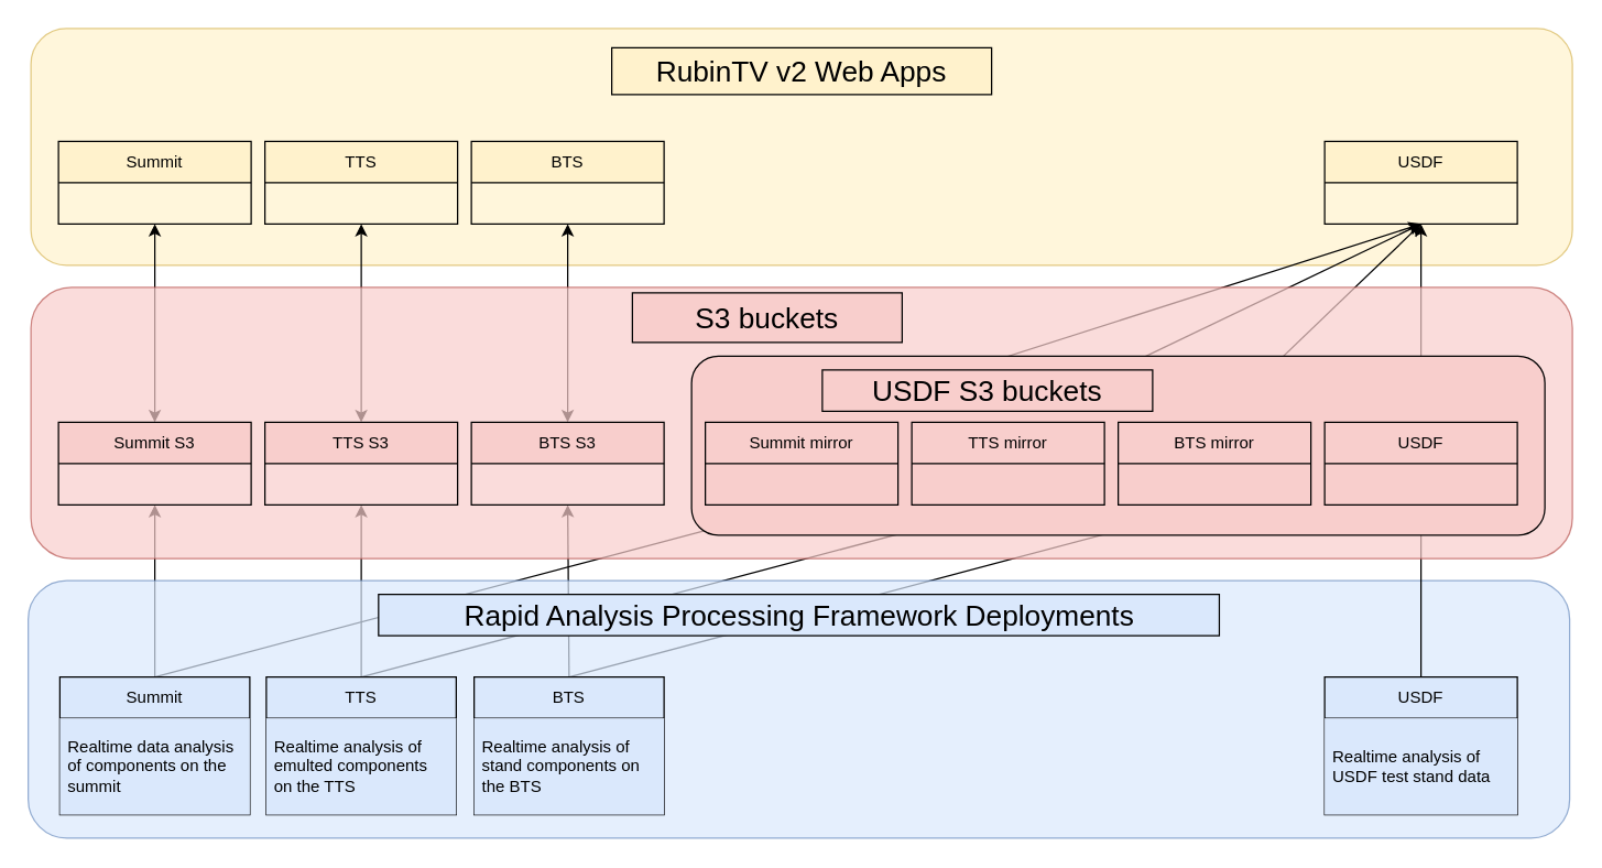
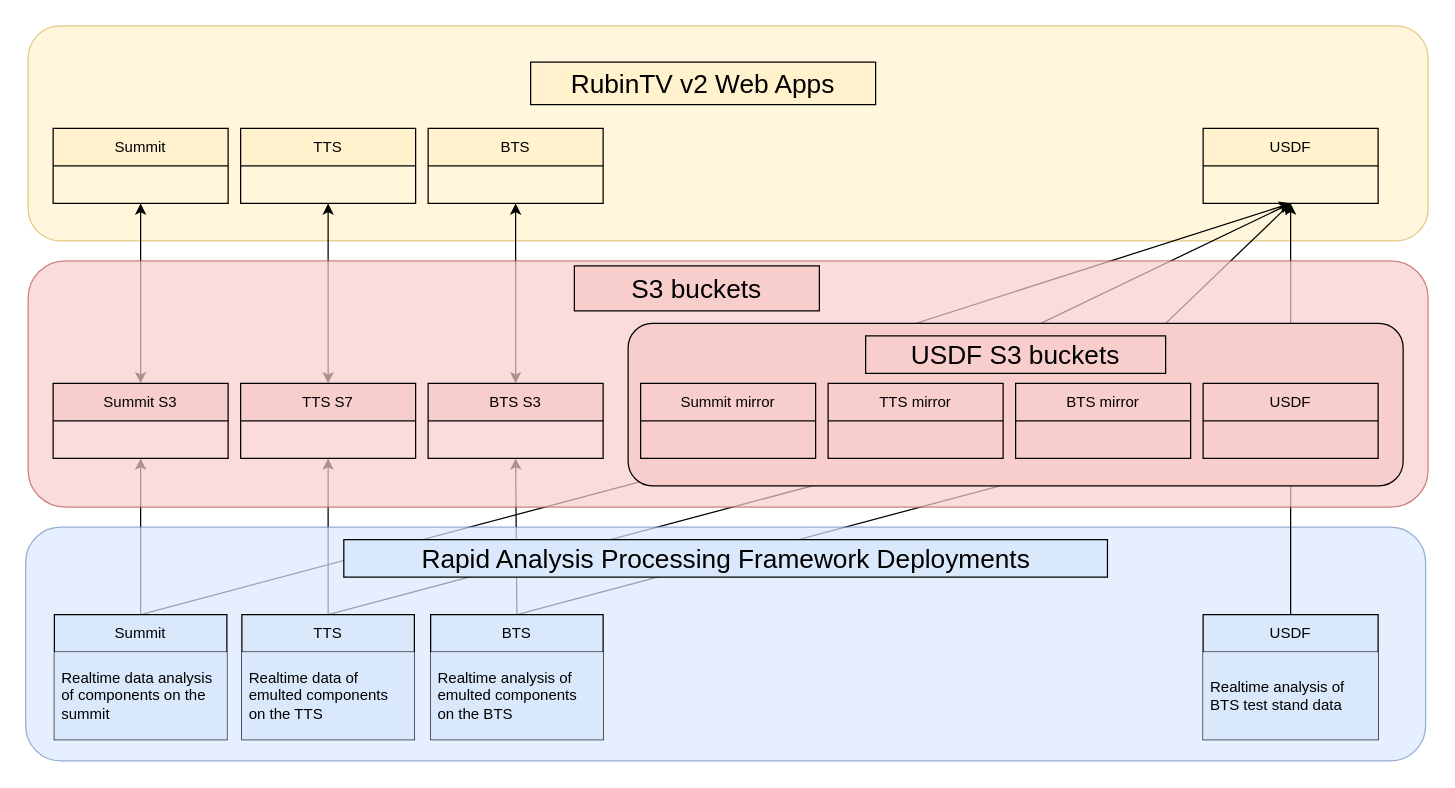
- <mxCell id="36" value="&lt;font style=&quot;font-size: 21px;&quot;&gt;RubinTV v2 Web Apps&lt;br&gt;&lt;/font&gt;" style="text;html=1;strokeColor=default;fillColor=#FFF2CC;align=center;verticalAlign=middle;whiteSpace=wrap;rounded=0;" parent="1" vertex="1"><mxGeometry x="444" y="34" width="276" height="34" as="geometry" /></mxCell>
+ <mxCell id="36" value="&lt;font style=&quot;font-size: 21px;&quot;&gt;RubinTV v2 Web Apps&lt;br&gt;&lt;/font&gt;" style="text;html=1;strokeColor=default;fillColor=#FFF2CC;align=center;verticalAlign=middle;whiteSpace=wrap;rounded=0;" parent="1" vertex="1"><mxGeometry x="424" y="49" width="276" height="34" as="geometry" /></mxCell>
- <mxCell id="35" value="&lt;font style=&quot;font-size: 21px;&quot;&gt;USDF S3 buckets&lt;br&gt;&lt;/font&gt;" style="text;html=1;strokeColor=default;fillColor=#F8CECC;align=center;verticalAlign=middle;whiteSpace=wrap;rounded=0;" parent="1" vertex="1"><mxGeometry x="597" y="268" width="240" height="30" as="geometry" /></mxCell>
+ <mxCell id="35" value="&lt;font style=&quot;font-size: 21px;&quot;&gt;USDF S3 buckets&lt;br&gt;&lt;/font&gt;" style="text;html=1;strokeColor=default;fillColor=#F8CECC;align=center;verticalAlign=middle;whiteSpace=wrap;rounded=0;" parent="1" vertex="1"><mxGeometry x="692" y="268" width="240" height="30" as="geometry" /></mxCell>
- <mxCell id="41" value="TTS&amp;nbsp;S3" style="swimlane;fontStyle=0;childLayout=stackLayout;horizontal=1;startSize=30;horizontalStack=0;resizeParent=1;resizeParentMax=0;resizeLast=0;collapsible=1;marginBottom=0;whiteSpace=wrap;html=1;fillColor=#F8CECC;" parent="1" vertex="1"><mxGeometry x="192" y="306" width="140" height="60" as="geometry" /></mxCell>
+ <mxCell id="41" value="TTS&amp;nbsp;S7" style="swimlane;fontStyle=0;childLayout=stackLayout;horizontal=1;startSize=30;horizontalStack=0;resizeParent=1;resizeParentMax=0;resizeLast=0;collapsible=1;marginBottom=0;whiteSpace=wrap;html=1;fillColor=#F8CECC;" parent="1" vertex="1"><mxGeometry x="192" y="306" width="140" height="60" as="geometry" /></mxCell>
- <mxCell id="21" value="Realtime analysis of emulted components on the TTS" style="text;strokeColor=none;fillColor=#DAE8FC;align=left;verticalAlign=middle;spacingLeft=4;spacingRight=4;overflow=hidden;points=[[0,0.5],[1,0.5]];portConstraint=eastwest;rotatable=0;whiteSpace=wrap;html=1;" parent="20" vertex="1"><mxGeometry y="30" width="138" height="70" as="geometry" /></mxCell>
+ <mxCell id="21" value="Realtime data of emulted components on the TTS" style="text;strokeColor=none;fillColor=#DAE8FC;align=left;verticalAlign=middle;spacingLeft=4;spacingRight=4;overflow=hidden;points=[[0,0.5],[1,0.5]];portConstraint=eastwest;rotatable=0;whiteSpace=wrap;html=1;" parent="20" vertex="1"><mxGeometry y="30" width="138" height="70" as="geometry" /></mxCell>
- <mxCell id="23" value="Realtime analysis of stand components on the BTS" style="text;strokeColor=none;fillColor=#DAE8FC;align=left;verticalAlign=middle;spacingLeft=4;spacingRight=4;overflow=hidden;points=[[0,0.5],[1,0.5]];portConstraint=eastwest;rotatable=0;whiteSpace=wrap;html=1;" parent="22" vertex="1"><mxGeometry y="30" width="138" height="70" as="geometry" /></mxCell>
+ <mxCell id="23" value="Realtime analysis of emulted components on the BTS" style="text;strokeColor=none;fillColor=#DAE8FC;align=left;verticalAlign=middle;spacingLeft=4;spacingRight=4;overflow=hidden;points=[[0,0.5],[1,0.5]];portConstraint=eastwest;rotatable=0;whiteSpace=wrap;html=1;" parent="22" vertex="1"><mxGeometry y="30" width="138" height="70" as="geometry" /></mxCell>
- <mxCell id="25" value="Realtime analysis of USDF test stand data" style="text;strokeColor=none;fillColor=#DAE8FC;align=left;verticalAlign=middle;spacingLeft=4;spacingRight=4;overflow=hidden;points=[[0,0.5],[1,0.5]];portConstraint=eastwest;rotatable=0;whiteSpace=wrap;html=1;" parent="24" vertex="1"><mxGeometry y="30" width="140" height="70" as="geometry" /></mxCell>
+ <mxCell id="25" value="Realtime analysis of BTS test stand data" style="text;strokeColor=none;fillColor=#DAE8FC;align=left;verticalAlign=middle;spacingLeft=4;spacingRight=4;overflow=hidden;points=[[0,0.5],[1,0.5]];portConstraint=eastwest;rotatable=0;whiteSpace=wrap;html=1;" parent="24" vertex="1"><mxGeometry y="30" width="140" height="70" as="geometry" /></mxCell>
